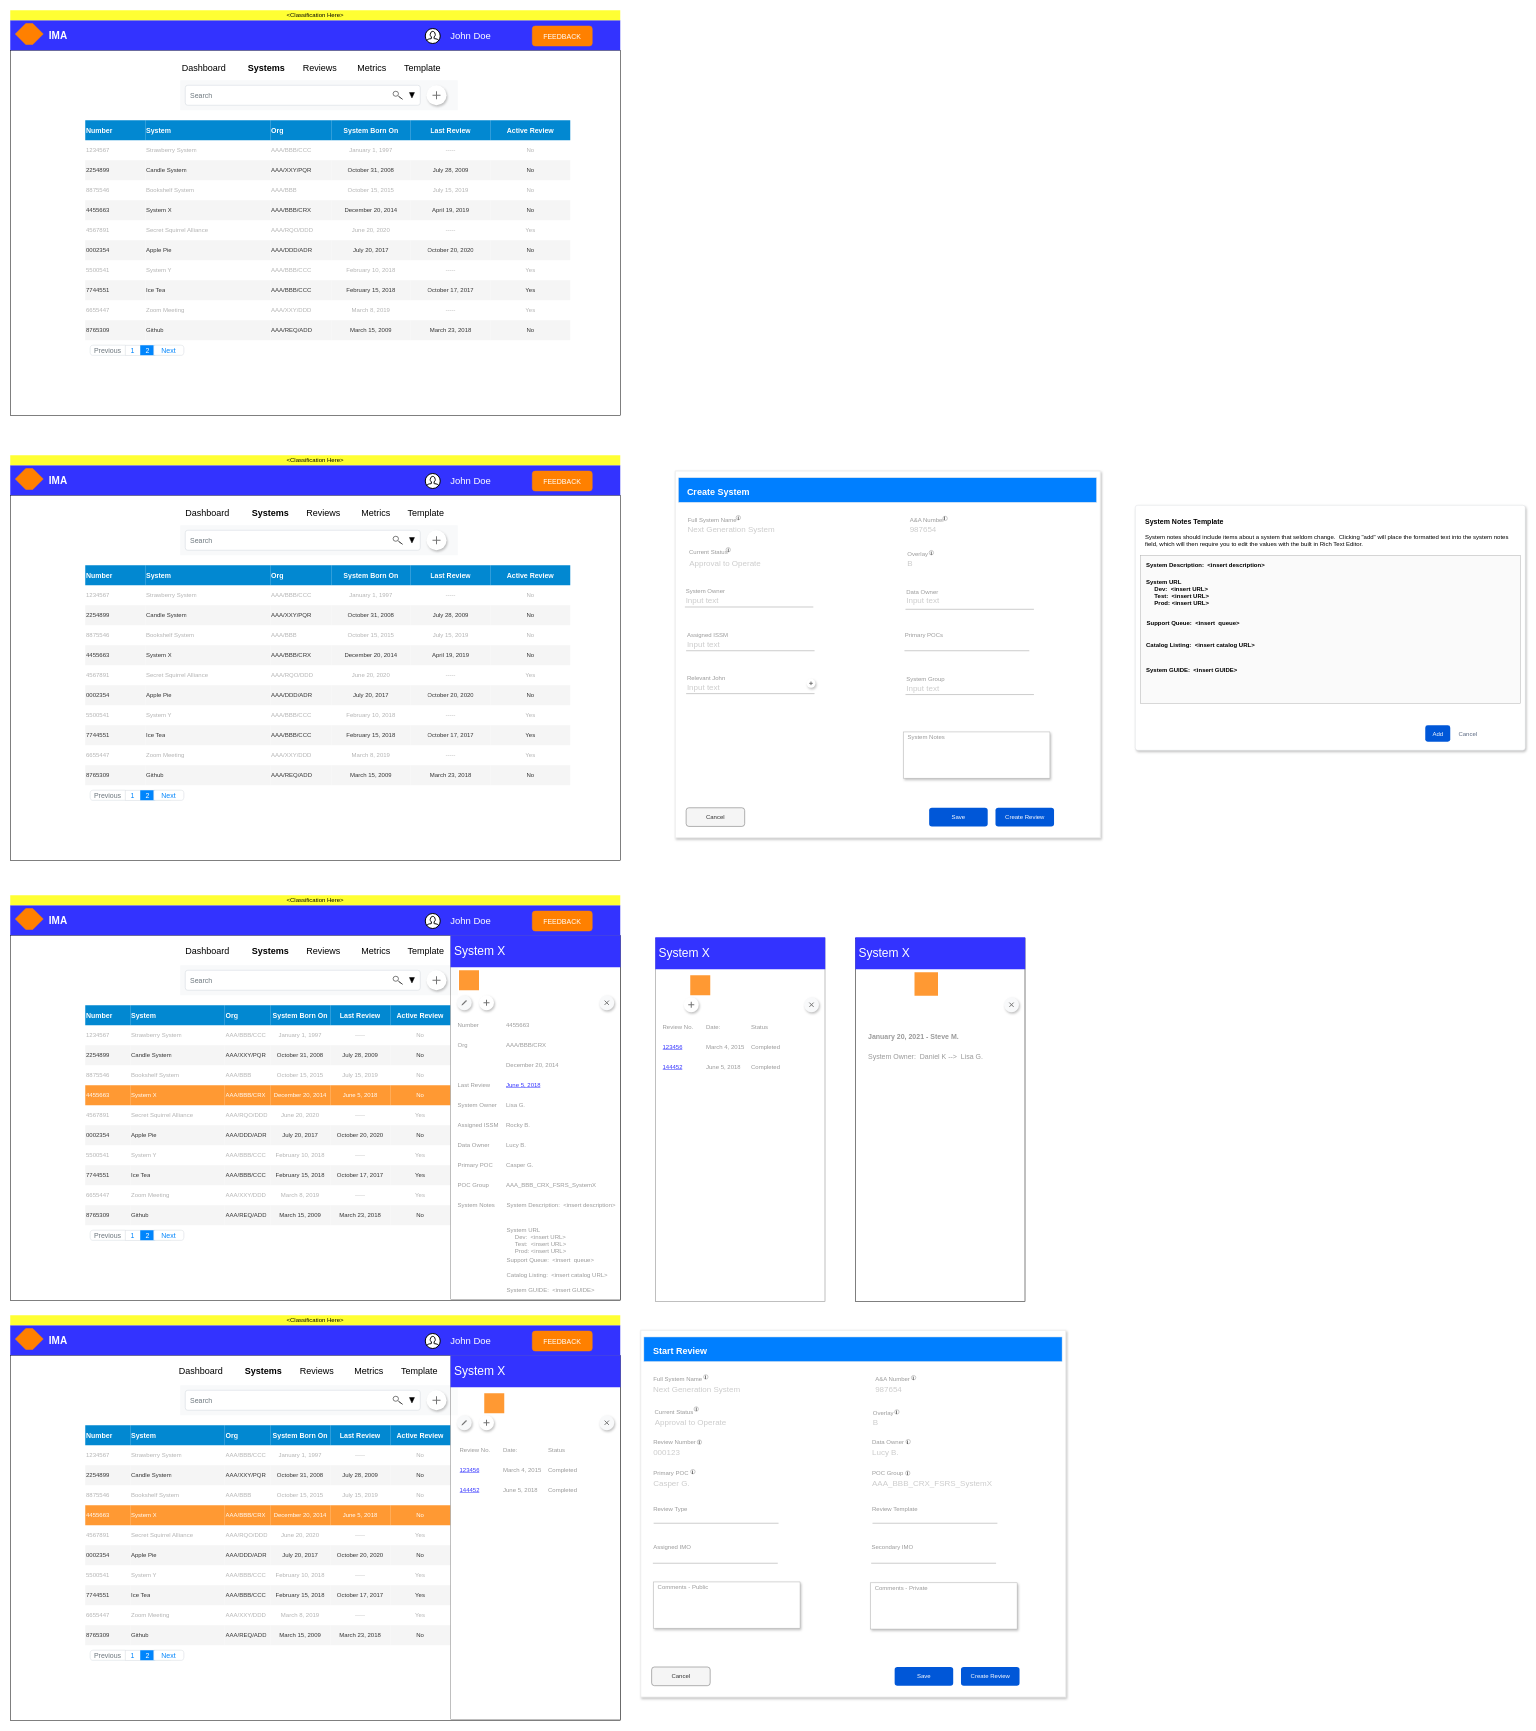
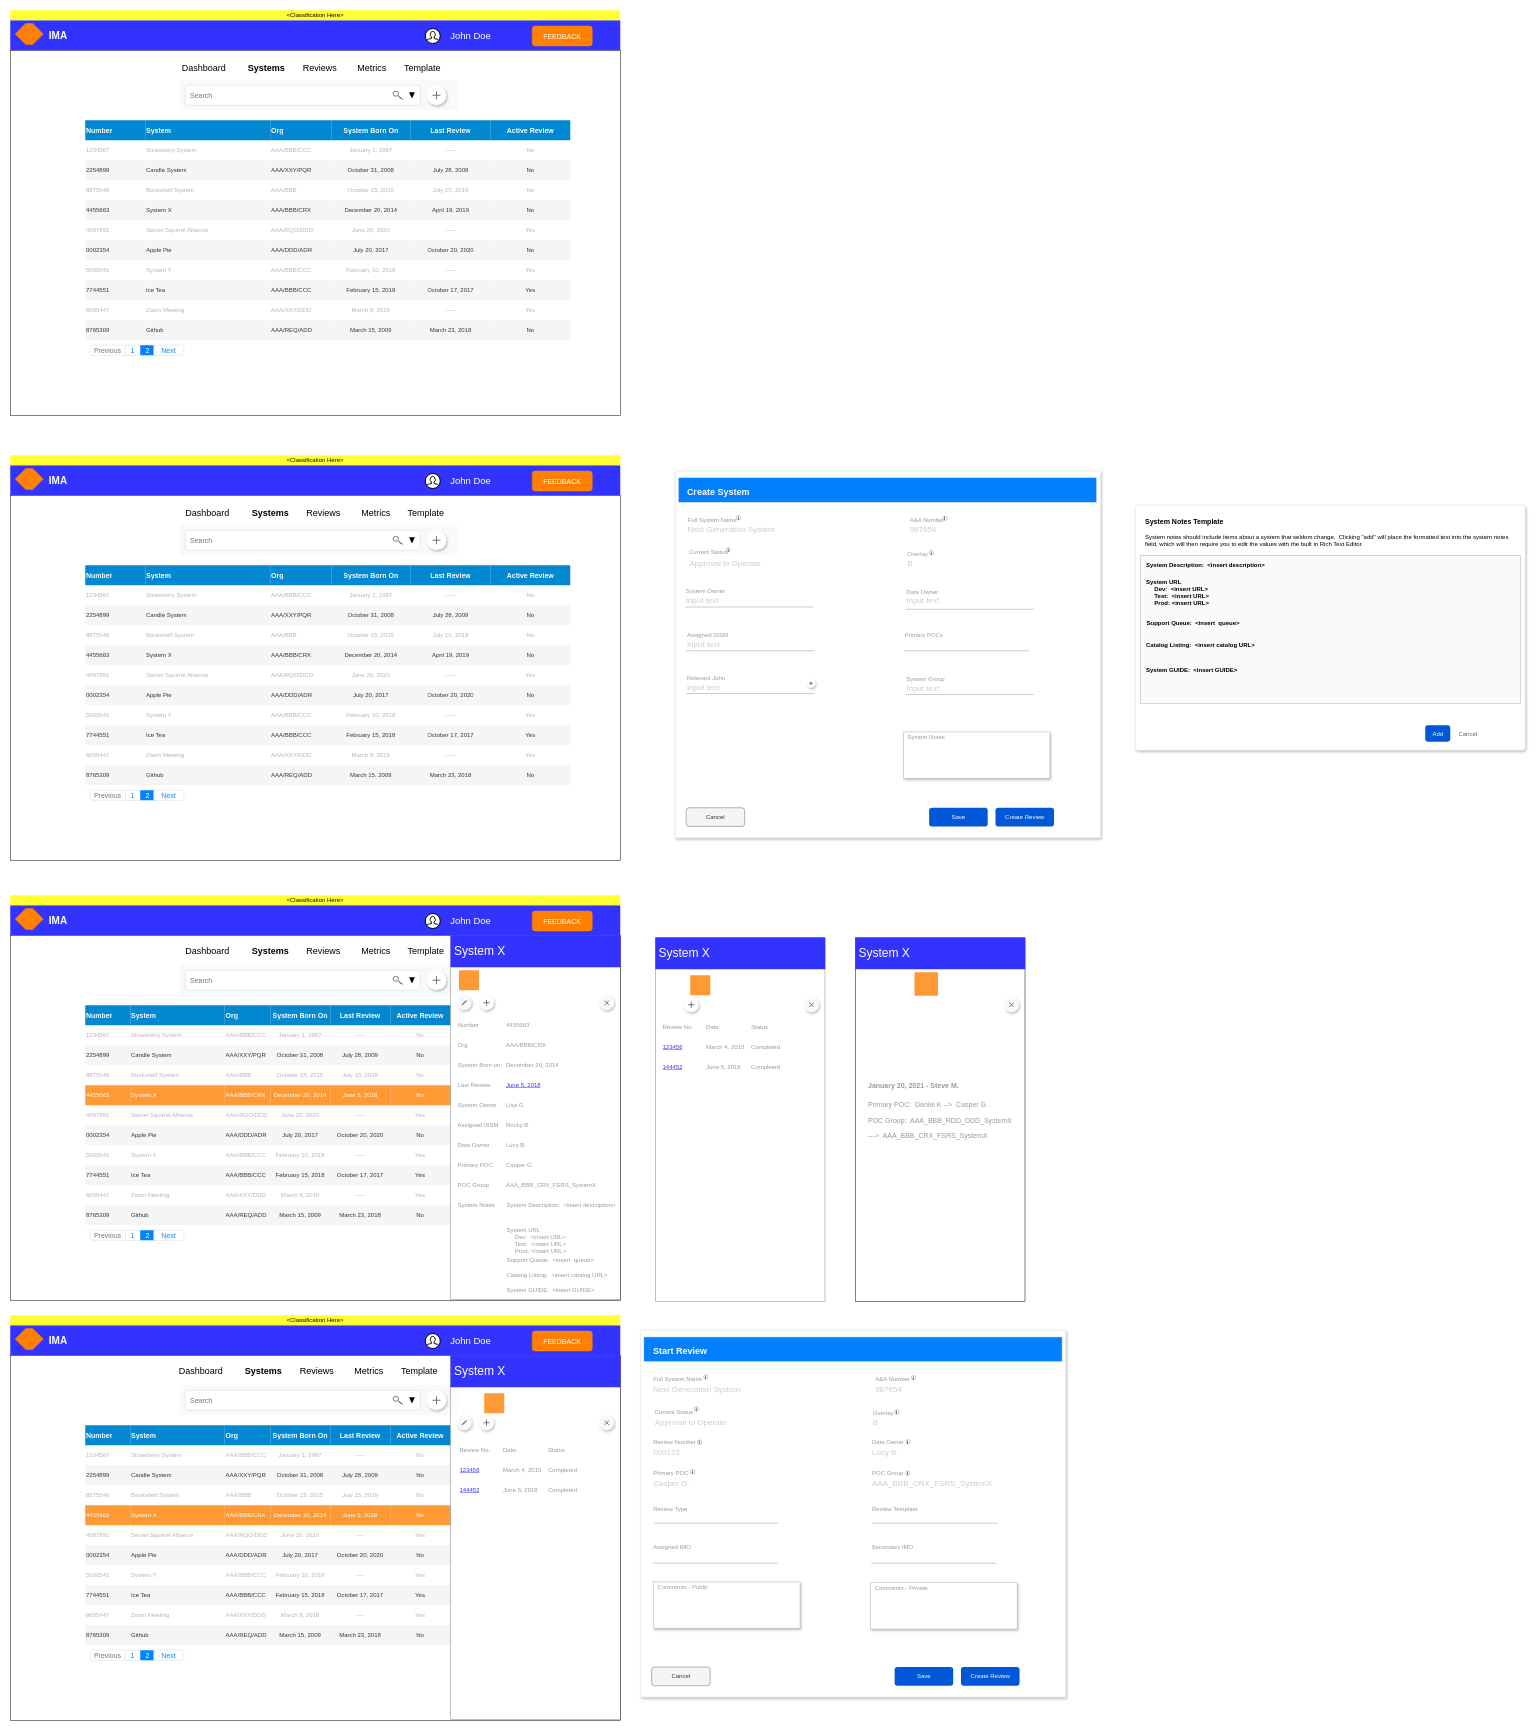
- <mxCell id="687" value="&lt;h1&gt;&lt;font style=&quot;font-size: 14px&quot;&gt;January 20, 2021 - Steve M.&lt;/font&gt;&lt;/h1&gt;&lt;p&gt;System Owner:&amp;nbsp; Daniel K --&amp;gt;&amp;nbsp; Lisa G.&lt;/p&gt;" style="text;html=1;strokeColor=none;fillColor=none;spacing=5;spacingTop=-20;whiteSpace=wrap;overflow=hidden;rounded=0;labelBackgroundColor=#FFFFFF;fontSize=14;align=left;fontColor=#999999;" vertex="1" parent="1"><mxGeometry x="1731" y="2043" width="309" height="87" as="geometry" /></mxCell>
+ <mxCell id="361" value="System Born on:" style="shape=partialRectangle;html=1;whiteSpace=wrap;connectable=0;overflow=hidden;top=0;left=0;bottom=0;right=0;align=left;fontColor=#999999;" parent="360" vertex="1"><mxGeometry width="97" height="40" as="geometry" /></mxCell>
+ <mxCell id="688" value="&lt;h1&gt;&lt;font style=&quot;font-size: 14px&quot;&gt;January 20, 2021 - Steve M.&lt;/font&gt;&lt;/h1&gt;&lt;p&gt;Primary POC:&amp;nbsp; Daniel K --&amp;gt;&amp;nbsp; Casper G.&amp;nbsp;&amp;nbsp;&lt;/p&gt;&lt;p&gt;POC Group:&amp;nbsp; AAA_BBB_RDD_DDD_SystemX&lt;/p&gt;&lt;p&gt;---&amp;gt;&amp;nbsp; AAA_BBB_CRX_FSRS_SystemX&lt;/p&gt;" style="text;html=1;strokeColor=none;fillColor=none;spacing=5;spacingTop=-20;whiteSpace=wrap;overflow=hidden;rounded=0;labelBackgroundColor=#FFFFFF;fontSize=14;align=left;fontColor=#999999;" vertex="1" parent="1"><mxGeometry x="1731" y="2140" width="309" height="150" as="geometry" /></mxCell>
